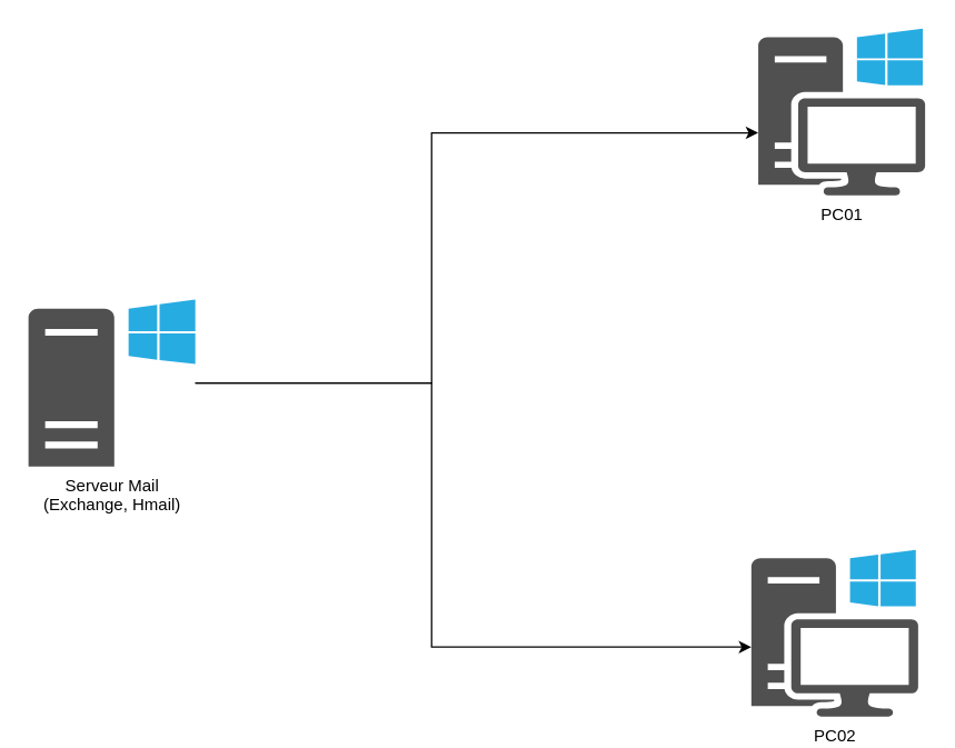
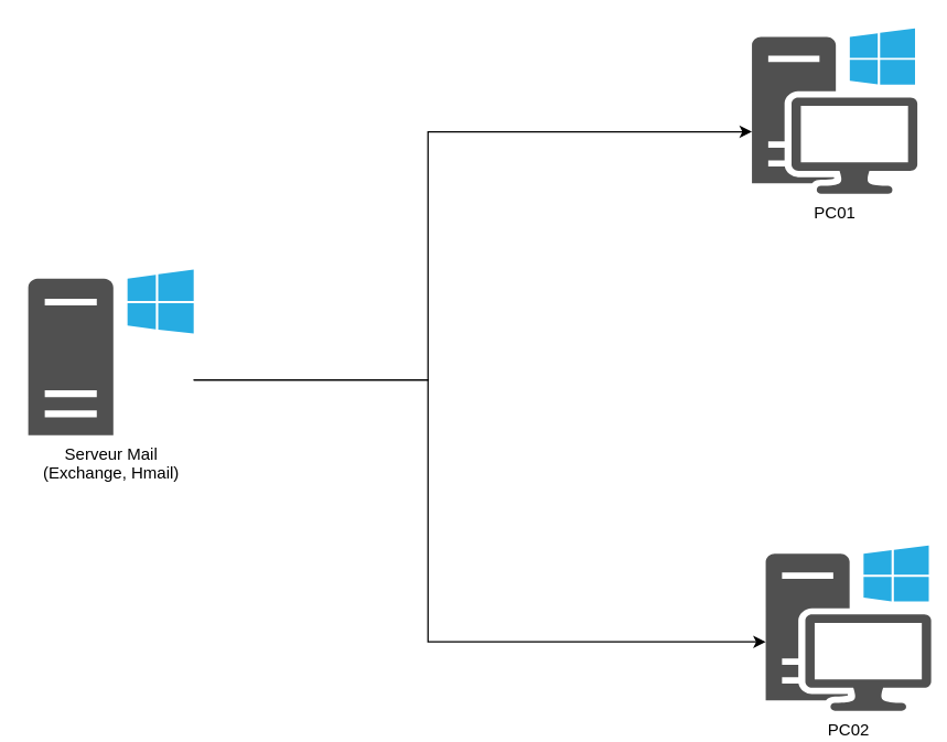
- <mxCell id="6" value="Serveur Mail&lt;br&gt;(Exchange, Hmail)" style="sketch=0;pointerEvents=1;shadow=0;dashed=0;html=1;strokeColor=none;fillColor=#505050;labelPosition=center;verticalLabelPosition=bottom;verticalAlign=top;outlineConnect=0;align=center;shape=mxgraph.office.servers.windows_server;" parent="1" vertex="1"><mxGeometry x="20" y="215" width="120" height="120" as="geometry" /></mxCell>
+ <mxCell id="6" value="Serveur Mail&lt;br&gt;(Exchange, Hmail)" style="sketch=0;pointerEvents=1;shadow=0;dashed=0;html=1;strokeColor=none;fillColor=#505050;labelPosition=center;verticalLabelPosition=bottom;verticalAlign=top;outlineConnect=0;align=center;shape=mxgraph.office.servers.windows_server;" parent="1" vertex="1"><mxGeometry x="20" y="195" width="120" height="120" as="geometry" /></mxCell>
- <mxCell id="3" value="PC02&lt;br&gt;" style="sketch=0;pointerEvents=1;shadow=0;dashed=0;html=1;strokeColor=none;fillColor=#505050;labelPosition=center;verticalLabelPosition=bottom;verticalAlign=top;outlineConnect=0;align=center;shape=mxgraph.office.devices.workstation_pc;" parent="1" vertex="1"><mxGeometry x="540" y="395" width="120" height="120" as="geometry" /></mxCell>
+ <mxCell id="3" value="PC02&lt;br&gt;" style="sketch=0;pointerEvents=1;shadow=0;dashed=0;html=1;strokeColor=none;fillColor=#505050;labelPosition=center;verticalLabelPosition=bottom;verticalAlign=top;outlineConnect=0;align=center;shape=mxgraph.office.devices.workstation_pc;" parent="1" vertex="1"><mxGeometry x="555" y="395" width="120" height="120" as="geometry" /></mxCell>
